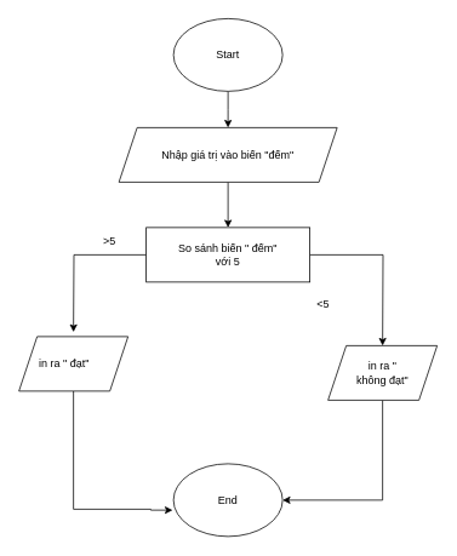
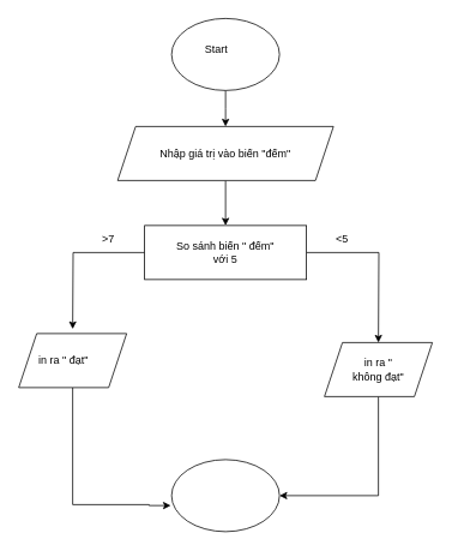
- <mxCell id="4" value="&lt;font style=&quot;vertical-align: inherit;&quot;&gt;&lt;font style=&quot;vertical-align: inherit;&quot;&gt;Start&lt;/font&gt;&lt;/font&gt;" style="text;html=1;align=center;verticalAlign=middle;whiteSpace=wrap;rounded=0;" vertex="1" parent="1"><mxGeometry x="220" y="45" width="60" height="30" as="geometry" /></mxCell>
+ <mxCell id="4" value="&lt;font style=&quot;vertical-align: inherit;&quot;&gt;&lt;font style=&quot;vertical-align: inherit;&quot;&gt;Start&lt;/font&gt;&lt;/font&gt;" style="text;html=1;align=center;verticalAlign=middle;whiteSpace=wrap;rounded=0;" vertex="1" parent="1"><mxGeometry x="210" y="40" width="60" height="30" as="geometry" /></mxCell>
- <mxCell id="12" value="&lt;font style=&quot;vertical-align: inherit;&quot;&gt;&lt;font style=&quot;vertical-align: inherit;&quot;&gt;&amp;gt;5&lt;/font&gt;&lt;/font&gt;" style="text;html=1;align=center;verticalAlign=middle;whiteSpace=wrap;rounded=0;" vertex="1" parent="1"><mxGeometry x="90" y="250" width="60" height="30" as="geometry" /></mxCell>
+ <mxCell id="12" value="&lt;font style=&quot;vertical-align: inherit;&quot;&gt;&lt;font style=&quot;vertical-align: inherit;&quot;&gt;&amp;gt;7&lt;/font&gt;&lt;/font&gt;" style="text;html=1;align=center;verticalAlign=middle;whiteSpace=wrap;rounded=0;" vertex="1" parent="1"><mxGeometry x="90" y="250" width="60" height="30" as="geometry" /></mxCell>
- <mxCell id="13" value="&lt;font style=&quot;vertical-align: inherit;&quot;&gt;&lt;font style=&quot;vertical-align: inherit;&quot;&gt;&amp;lt;5&lt;/font&gt;&lt;/font&gt;" style="text;html=1;align=center;verticalAlign=middle;whiteSpace=wrap;rounded=0;" vertex="1" parent="1"><mxGeometry x="325" y="320" width="60" height="30" as="geometry" /></mxCell>
+ <mxCell id="13" value="&lt;font style=&quot;vertical-align: inherit;&quot;&gt;&lt;font style=&quot;vertical-align: inherit;&quot;&gt;&amp;lt;5&lt;/font&gt;&lt;/font&gt;" style="text;html=1;align=center;verticalAlign=middle;whiteSpace=wrap;rounded=0;" vertex="1" parent="1"><mxGeometry x="350" y="250" width="60" height="30" as="geometry" /></mxCell>
- <mxCell id="21" value="&lt;font style=&quot;vertical-align: inherit;&quot;&gt;&lt;font style=&quot;vertical-align: inherit;&quot;&gt;End&lt;/font&gt;&lt;/font&gt;" style="text;html=1;align=center;verticalAlign=middle;whiteSpace=wrap;rounded=0;" vertex="1" parent="1"><mxGeometry x="220" y="535" width="60" height="30" as="geometry" /></mxCell>
